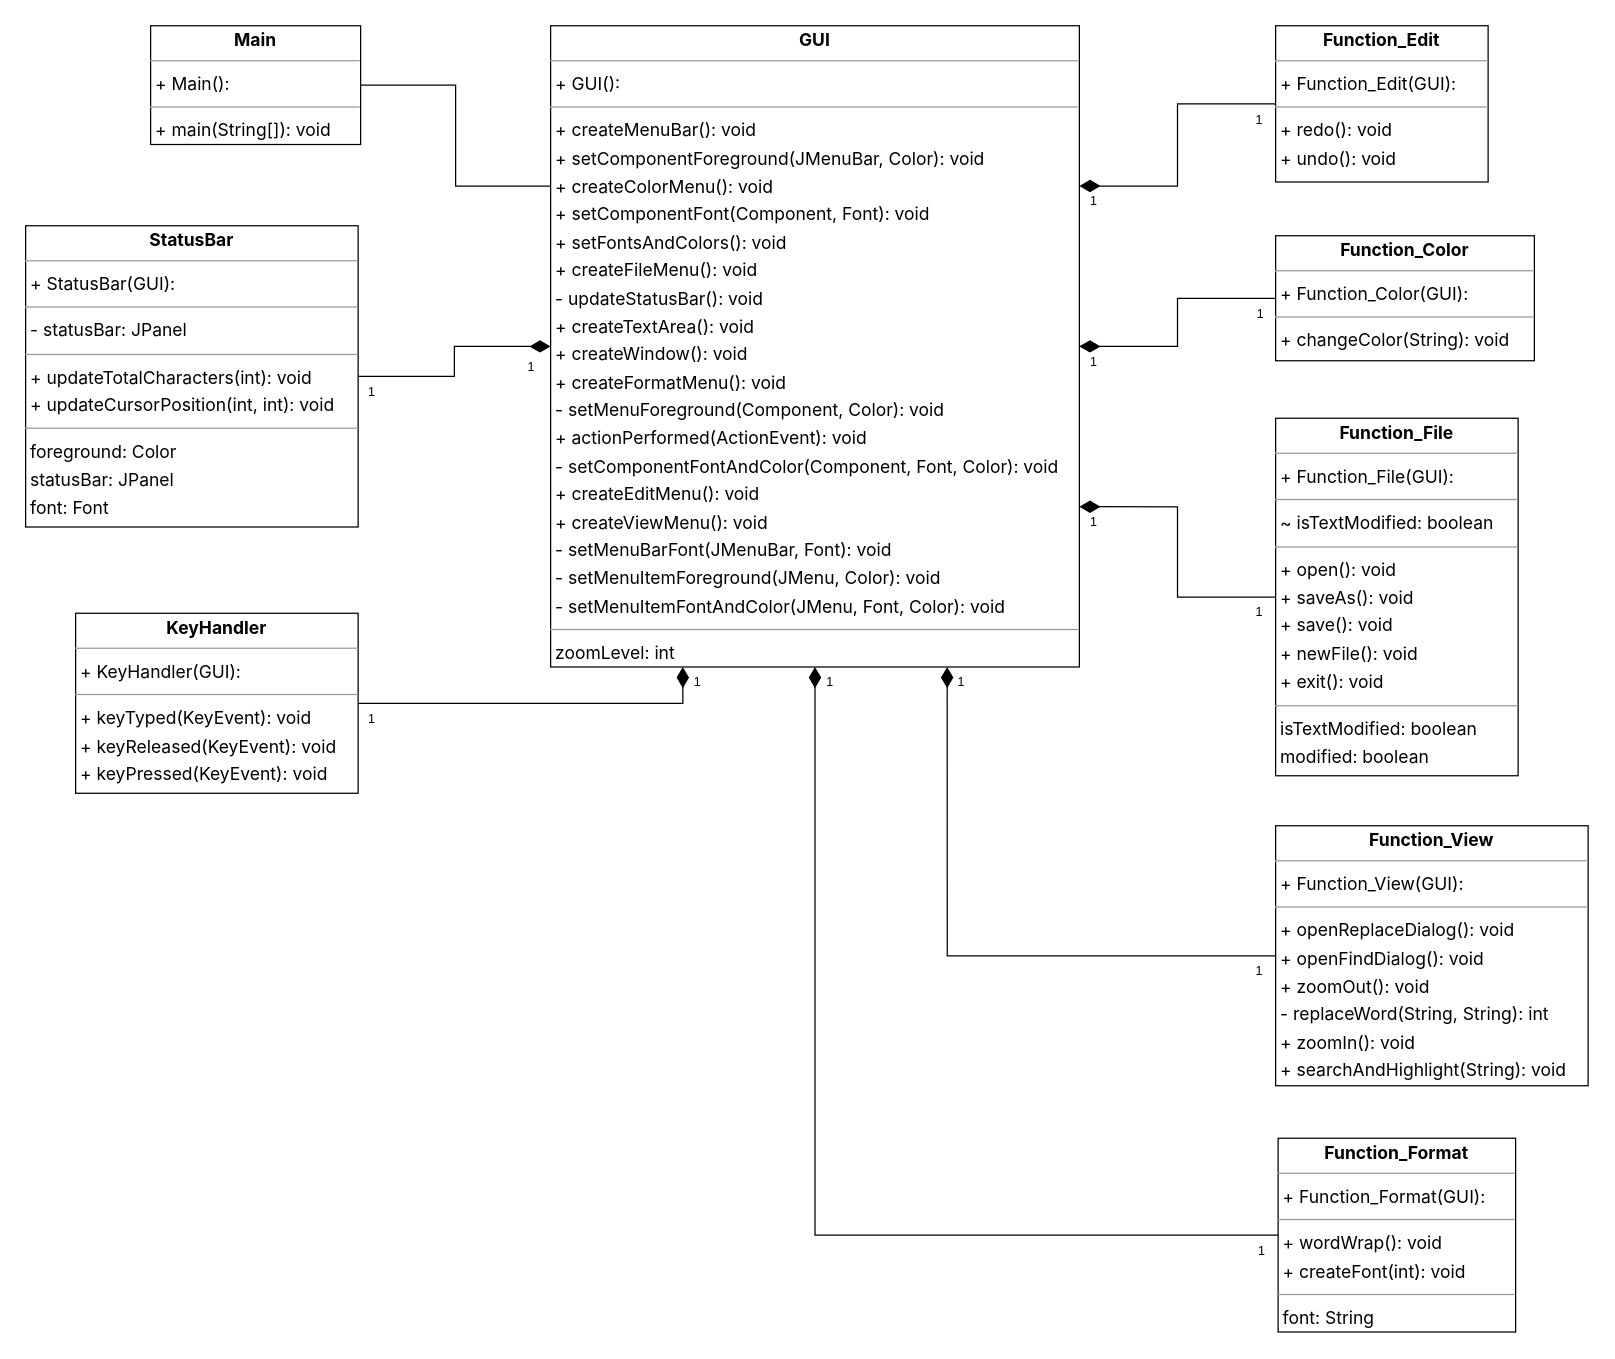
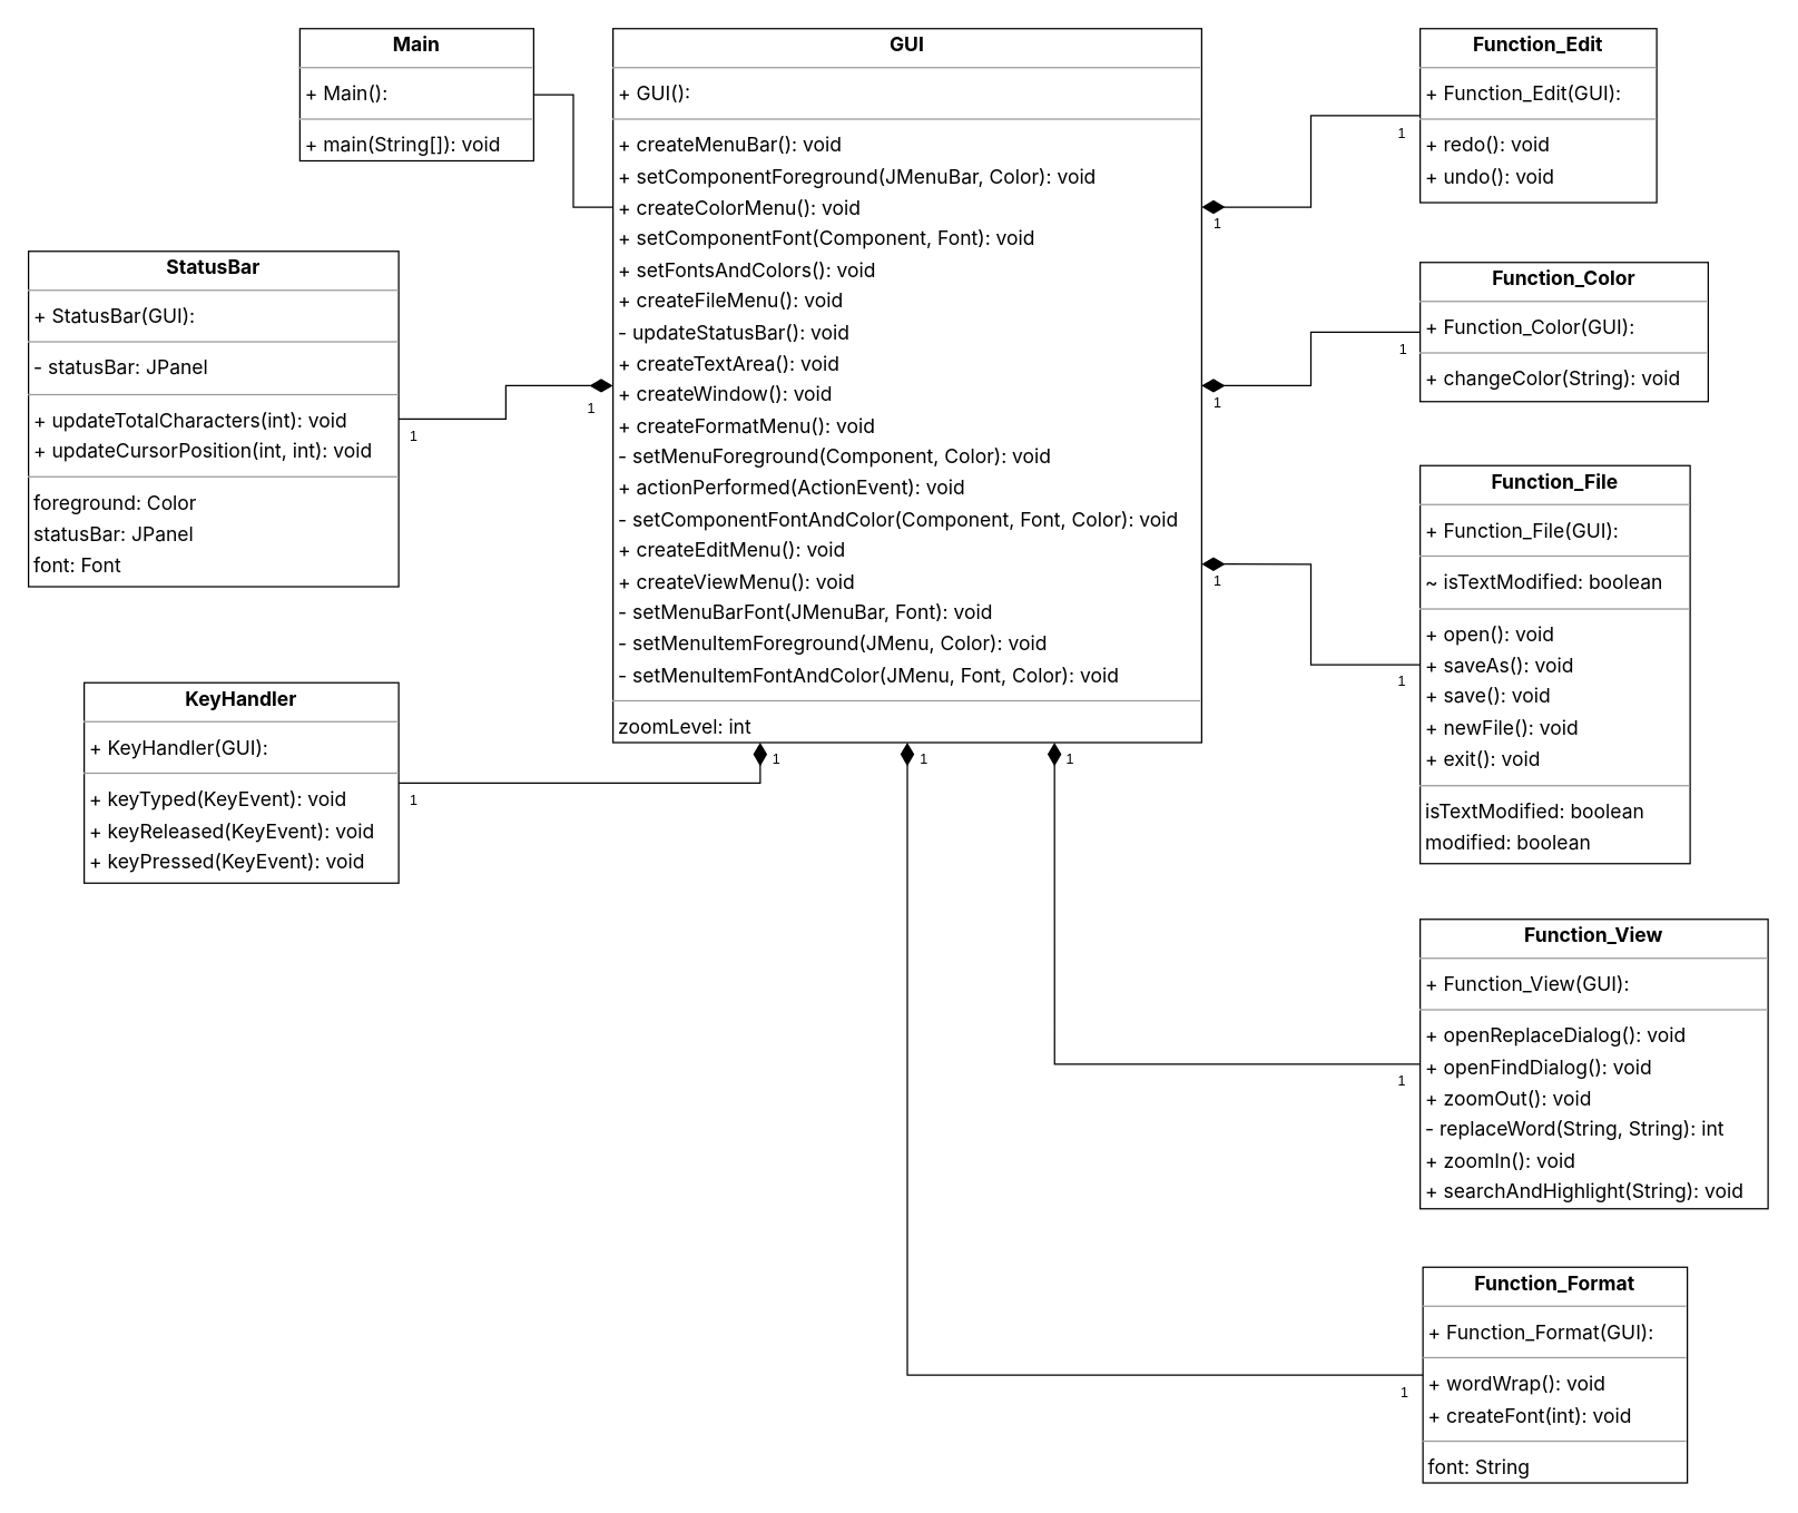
- <mxCell id="12" value="&lt;p style=&quot;margin:0px;margin-top:4px;text-align:center;&quot;&gt;&lt;b&gt;Main&lt;/b&gt;&lt;/p&gt;&lt;hr size=&quot;1&quot;/&gt;&lt;p style=&quot;margin:0 0 0 4px;line-height:1.6;&quot;&gt;+ Main(): &lt;/p&gt;&lt;hr size=&quot;1&quot;/&gt;&lt;p style=&quot;margin:0 0 0 4px;line-height:1.6;&quot;&gt;+ main(String[]): void&lt;/p&gt;" style="verticalAlign=top;align=left;overflow=fill;fontSize=14;fontFamily=Inter;html=1;rounded=0;shadow=0;comic=0;labelBackgroundColor=none;strokeWidth=1;" parent="1" vertex="1"><mxGeometry x="120" y="20" width="168" height="95" as="geometry" /></mxCell>
+ <mxCell id="12" value="&lt;p style=&quot;margin:0px;margin-top:4px;text-align:center;&quot;&gt;&lt;b&gt;Main&lt;/b&gt;&lt;/p&gt;&lt;hr size=&quot;1&quot;/&gt;&lt;p style=&quot;margin:0 0 0 4px;line-height:1.6;&quot;&gt;+ Main(): &lt;/p&gt;&lt;hr size=&quot;1&quot;/&gt;&lt;p style=&quot;margin:0 0 0 4px;line-height:1.6;&quot;&gt;+ main(String[]): void&lt;/p&gt;" style="verticalAlign=top;align=left;overflow=fill;fontSize=14;fontFamily=Inter;html=1;rounded=0;shadow=0;comic=0;labelBackgroundColor=none;strokeWidth=1;" parent="1" vertex="1"><mxGeometry x="215" y="20" width="168" height="95" as="geometry" /></mxCell>
